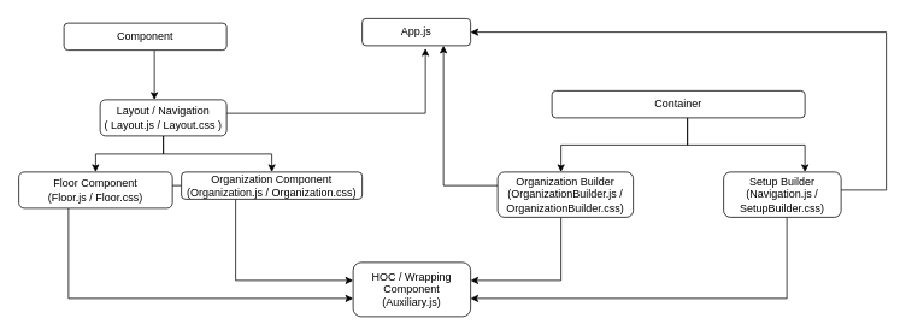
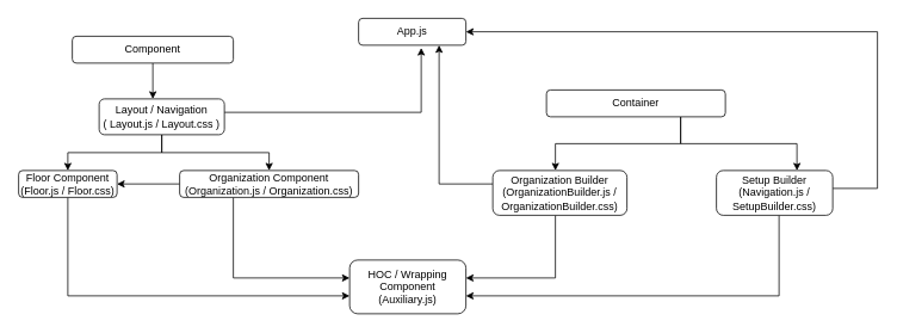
- <mxCell id="3" value="Component" style="rounded=1;whiteSpace=wrap;html=1;" vertex="1" parent="1"><mxGeometry x="70" y="25" width="180" height="30" as="geometry" /></mxCell>
+ <mxCell id="3" value="Component" style="rounded=1;whiteSpace=wrap;html=1;" vertex="1" parent="1"><mxGeometry x="80" y="40" width="180" height="30" as="geometry" /></mxCell>
- <mxCell id="8" value="Container" style="rounded=1;whiteSpace=wrap;html=1;" vertex="1" parent="1"><mxGeometry x="610" y="100" width="280" height="30" as="geometry" /></mxCell>
+ <mxCell id="8" value="Container" style="rounded=1;whiteSpace=wrap;html=1;" vertex="1" parent="1"><mxGeometry x="610" y="100" width="200" height="30" as="geometry" /></mxCell>
- <mxCell id="19" value="Floor Component&lt;br&gt;(Floor.js / Floor.css)" style="rounded=1;whiteSpace=wrap;html=1;" vertex="1" parent="1"><mxGeometry x="20" y="190" width="170" height="40" as="geometry" /></mxCell>
+ <mxCell id="19" value="Floor Component&lt;br&gt;(Floor.js / Floor.css)" style="rounded=1;whiteSpace=wrap;html=1;" vertex="1" parent="1"><mxGeometry x="20" y="190" width="110" height="30" as="geometry" /></mxCell>
